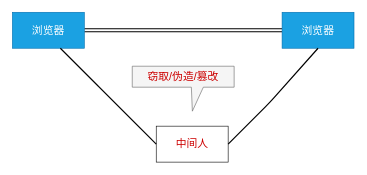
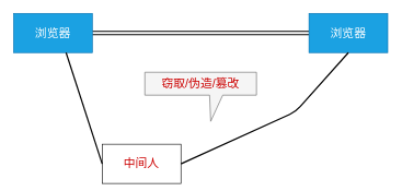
- <mxCell id="5" value="中间人" style="rounded=0;whiteSpace=wrap;html=1;fontSize=18;fontColor=#CC0000;labelBackgroundColor=default;" vertex="1" parent="1"><mxGeometry x="260" y="210" width="120" height="60" as="geometry" /></mxCell>
+ <mxCell id="5" value="中间人" style="rounded=0;whiteSpace=wrap;html=1;fontSize=18;fontColor=#CC0000;labelBackgroundColor=default;" vertex="1" parent="1"><mxGeometry x="155" y="220" width="120" height="60" as="geometry" /></mxCell>
